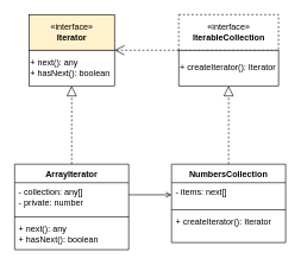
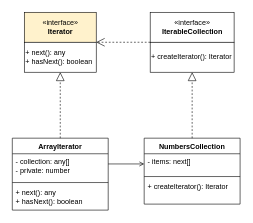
- <mxCell id="11" value="«interface»&lt;br&gt;&lt;b&gt;IterableCollection&lt;/b&gt;" style="html=1;dashed=1;" parent="10" vertex="1"><mxGeometry width="140" height="50" as="geometry" /></mxCell>
+ <mxCell id="11" value="«interface»&lt;br&gt;&lt;b&gt;IterableCollection&lt;/b&gt;" style="html=1;" parent="10" vertex="1"><mxGeometry width="140" height="50" as="geometry" /></mxCell>
